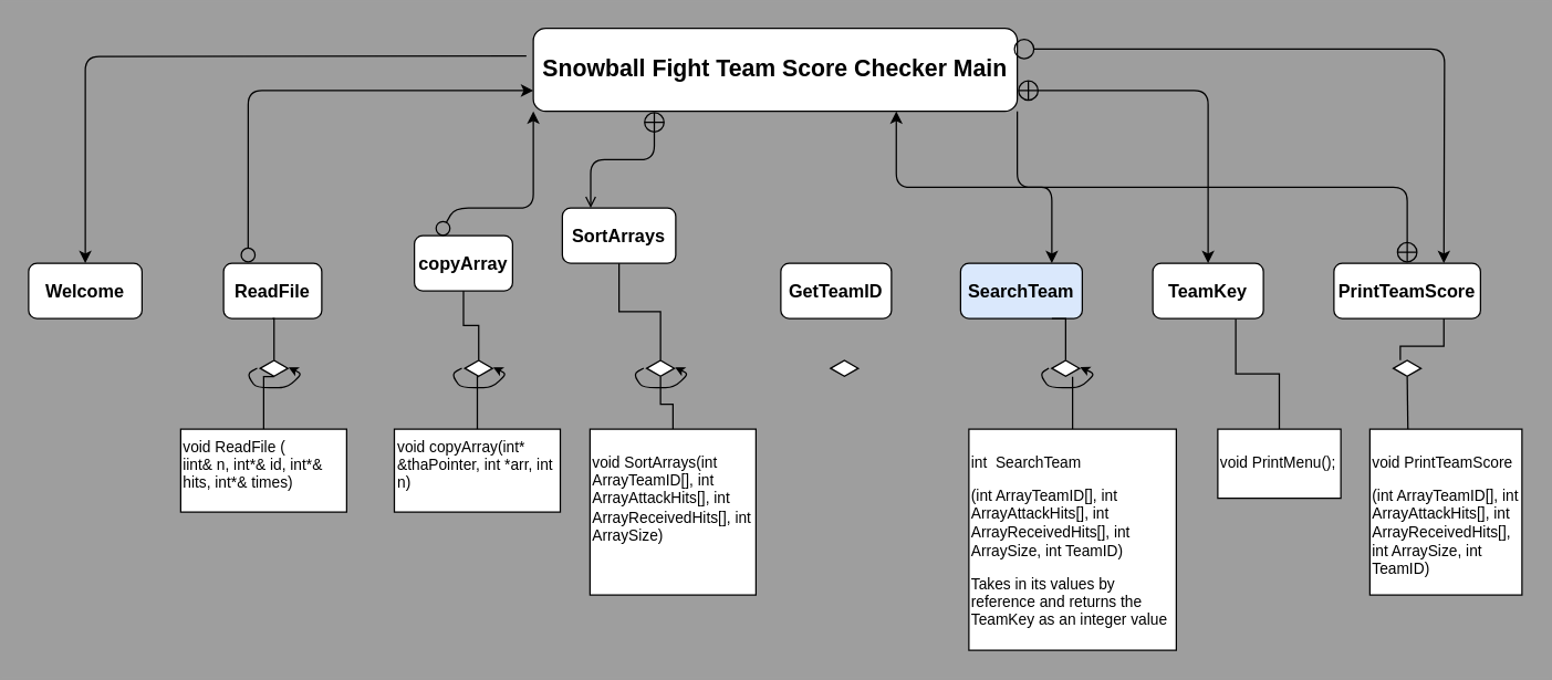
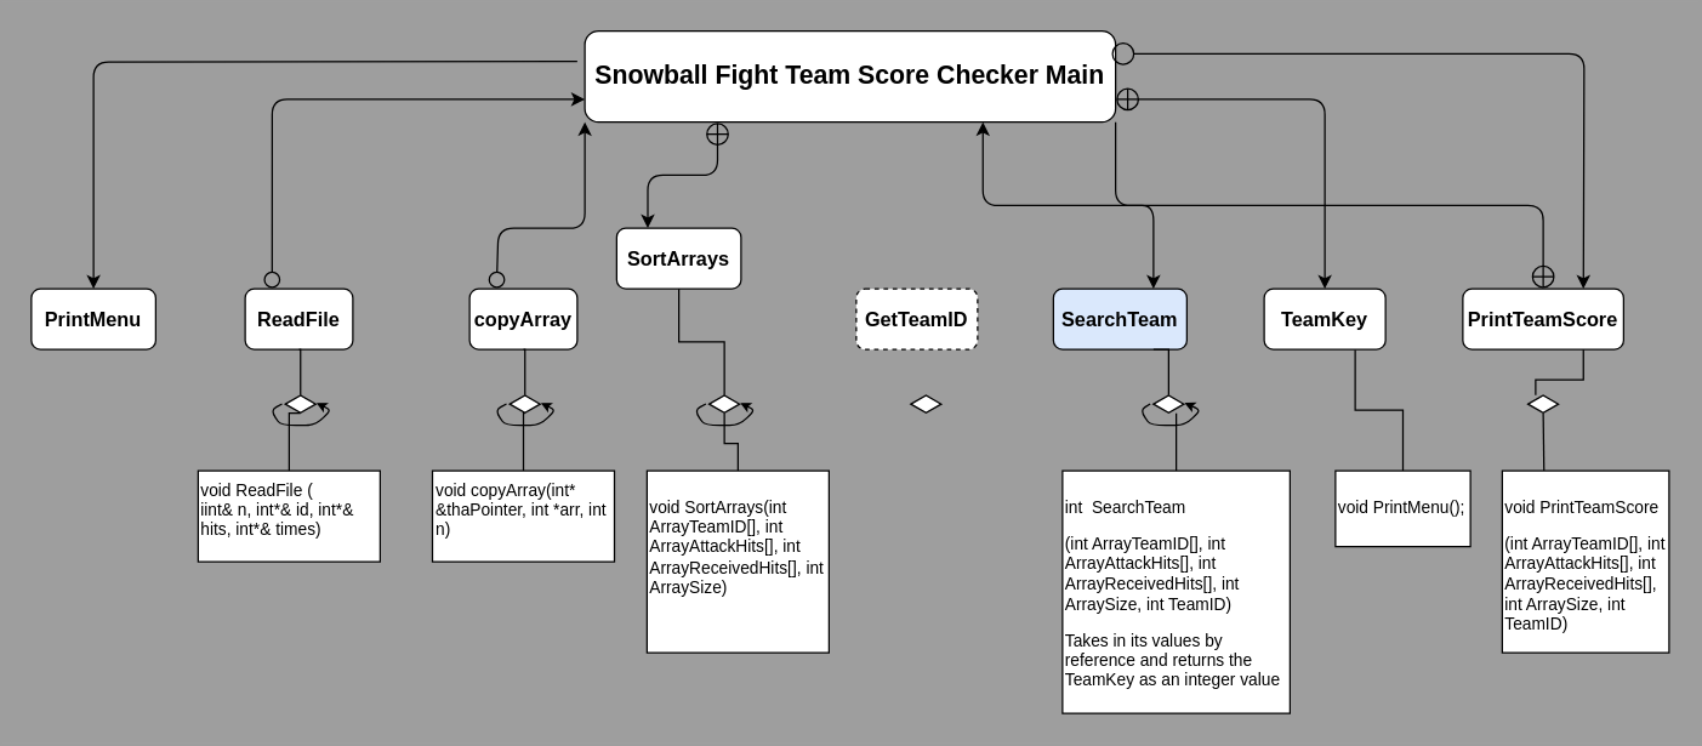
- <mxCell id="4" style="edgeStyle=orthogonalEdgeStyle;rounded=1;orthogonalLoop=1;jettySize=auto;html=1;exitX=0.25;exitY=1;exitDx=0;exitDy=0;entryX=0.25;entryY=0;entryDx=0;entryDy=0;fontSize=13;fontColor=#000000;startArrow=circlePlus;startFill=0;strokeColor=#000000;endArrow=open;" parent="1" source="7" target="19" edge="1"><mxGeometry relative="1" as="geometry" /></mxCell>
+ <mxCell id="4" style="edgeStyle=orthogonalEdgeStyle;rounded=1;orthogonalLoop=1;jettySize=auto;html=1;exitX=0.25;exitY=1;exitDx=0;exitDy=0;entryX=0.25;entryY=0;entryDx=0;entryDy=0;fontSize=13;fontColor=#000000;startArrow=circlePlus;startFill=0;strokeColor=#000000;" parent="1" source="7" target="19" edge="1"><mxGeometry relative="1" as="geometry" /></mxCell>
- <mxCell id="10" value="copyArray" style="rounded=1;whiteSpace=wrap;html=1;fillStyle=auto;strokeColor=#000000;fontColor=#000000;fillColor=#ffffff;fontSize=13;fontStyle=1" parent="1" vertex="1"><mxGeometry x="299" y="170" width="71" height="40" as="geometry" /></mxCell>
+ <mxCell id="10" value="copyArray" style="rounded=1;whiteSpace=wrap;html=1;fillStyle=auto;strokeColor=#000000;fontColor=#000000;fillColor=#ffffff;fontSize=13;fontStyle=1" parent="1" vertex="1"><mxGeometry x="309" y="190" width="71" height="40" as="geometry" /></mxCell>
- <mxCell id="8" value="Welcome" style="rounded=1;whiteSpace=wrap;html=1;fillStyle=auto;strokeColor=#000000;fontColor=#000000;fillColor=#ffffff;fontSize=13;fontStyle=1" parent="1" vertex="1"><mxGeometry x="20" y="190" width="82" height="40" as="geometry" /></mxCell>
+ <mxCell id="8" value="PrintMenu" style="rounded=1;whiteSpace=wrap;html=1;fillStyle=auto;strokeColor=#000000;fontColor=#000000;fillColor=#ffffff;fontSize=13;fontStyle=1" parent="1" vertex="1"><mxGeometry x="20" y="190" width="82" height="40" as="geometry" /></mxCell>
- <mxCell id="15" value="GetTeamID" style="rounded=1;whiteSpace=wrap;html=1;fillStyle=auto;strokeColor=#000000;fontColor=#000000;fillColor=#ffffff;fontSize=13;fontStyle=1" parent="1" vertex="1"><mxGeometry x="564" y="190" width="80" height="40" as="geometry" /></mxCell>
+ <mxCell id="15" value="GetTeamID" style="rounded=1;whiteSpace=wrap;html=1;fillStyle=auto;strokeColor=#000000;fontColor=#000000;fillColor=#ffffff;fontSize=13;fontStyle=1;dashed=1;" parent="1" vertex="1"><mxGeometry x="564" y="190" width="80" height="40" as="geometry" /></mxCell>
